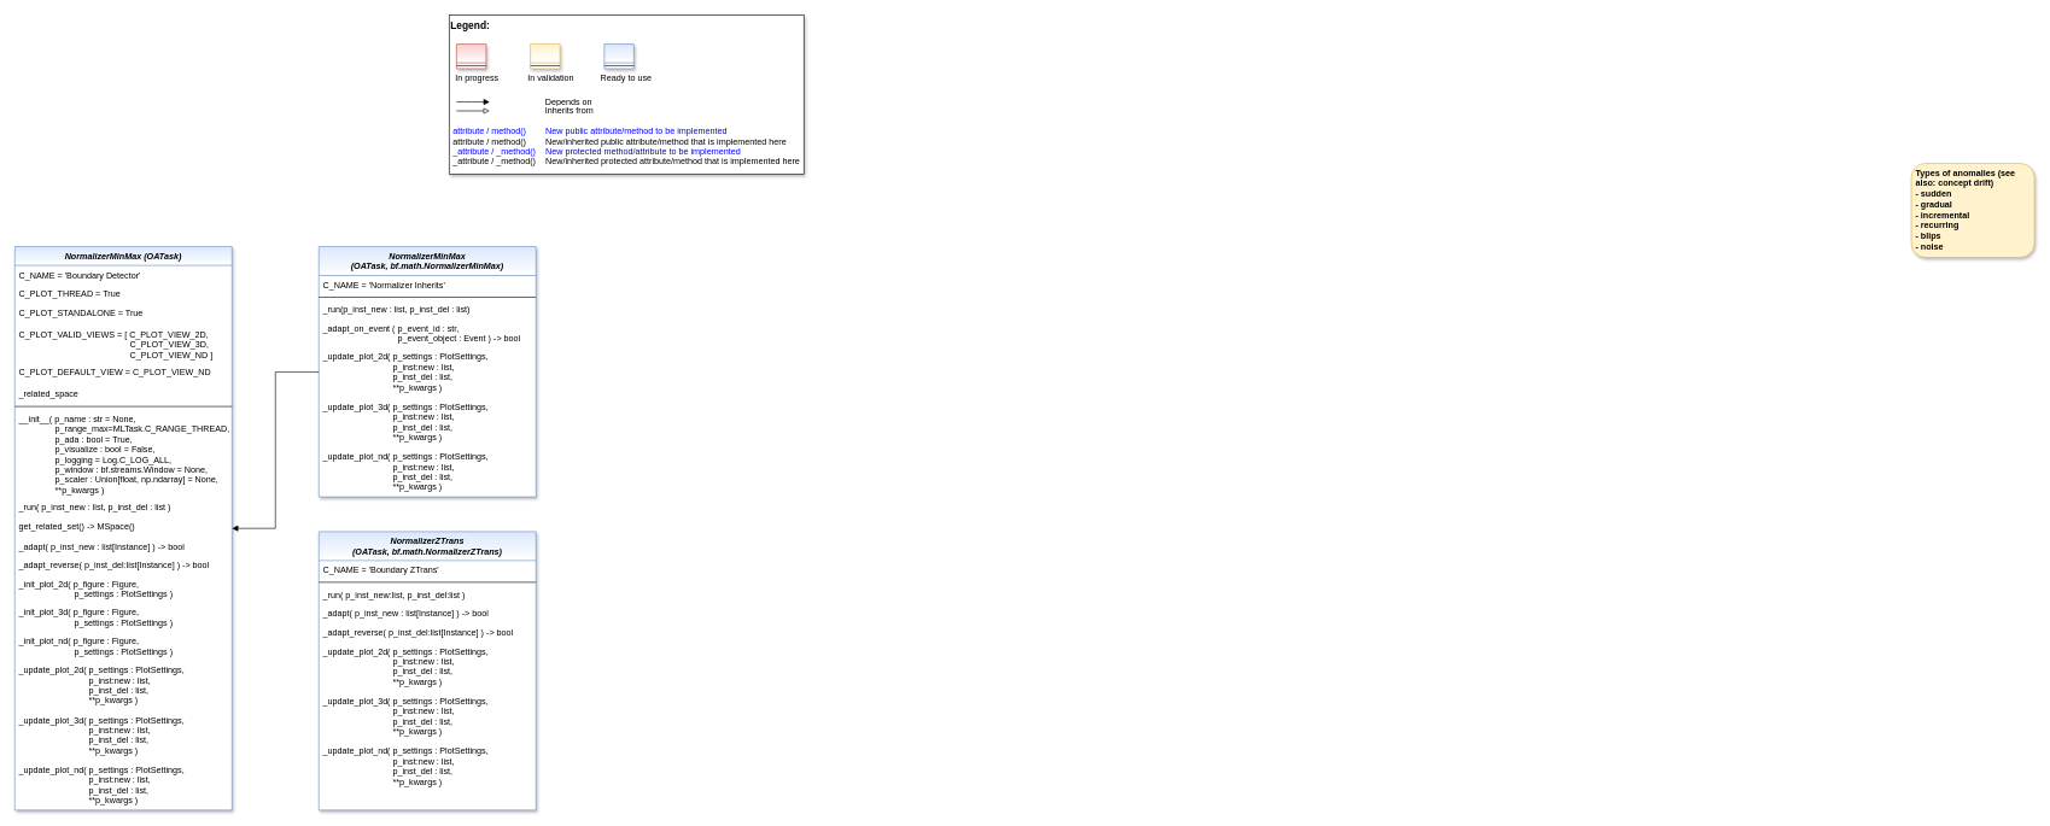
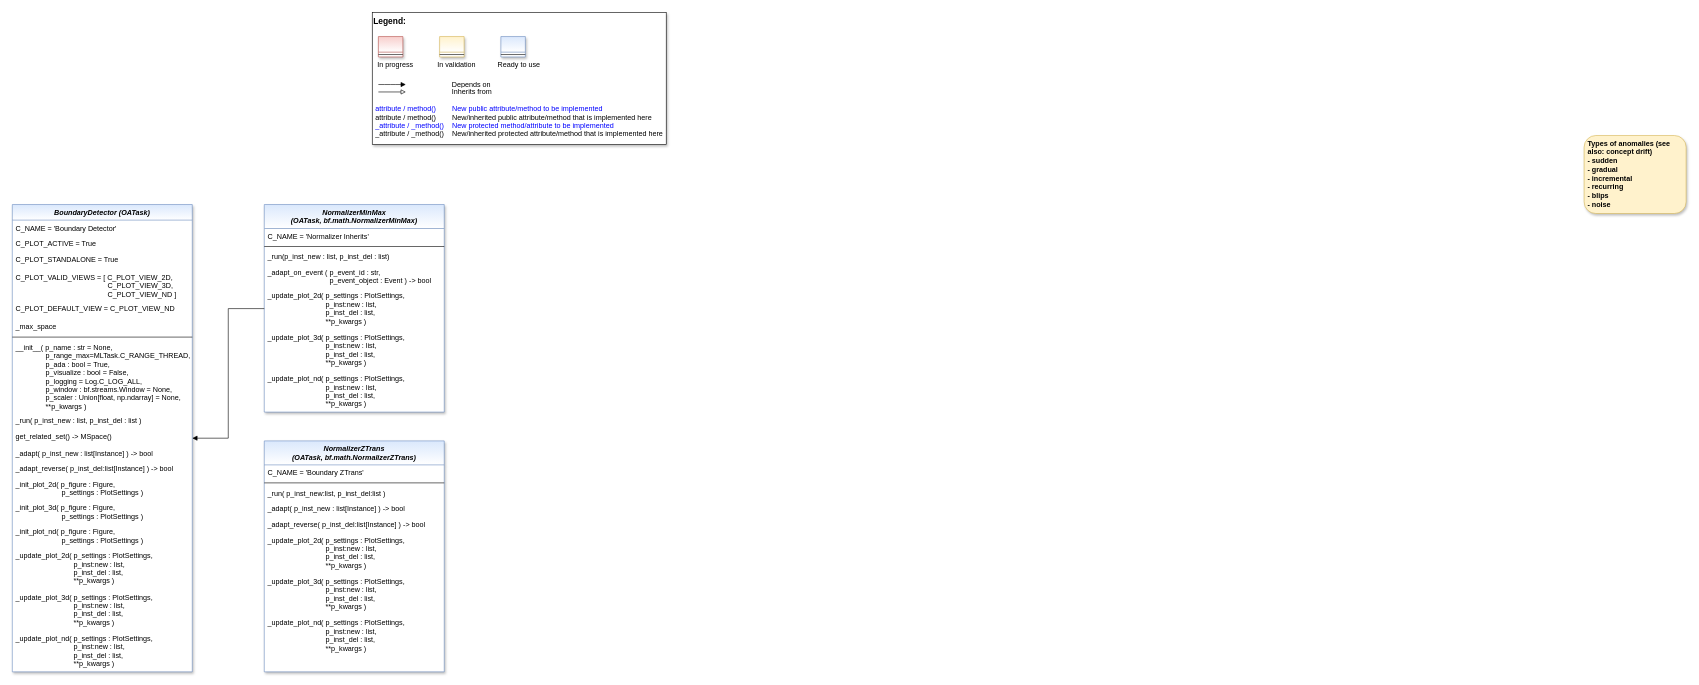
- <mxCell id="12" value="NormalizerMinMax (OATask)" style="swimlane;fontStyle=3;align=center;verticalAlign=top;childLayout=stackLayout;horizontal=1;startSize=26;horizontalStack=0;resizeParent=1;resizeLast=0;collapsible=1;marginBottom=0;rounded=0;shadow=1;strokeWidth=1;fillColor=#dae8fc;strokeColor=#6c8ebf;swimlaneFillColor=#ffffff;gradientColor=#FFFFFF;fontColor=default;" parent="1" vertex="1"><mxGeometry x="20" y="340" width="300" height="779" as="geometry"><mxRectangle x="230" y="140" width="160" height="26" as="alternateBounds" /></mxGeometry></mxCell>
+ <mxCell id="12" value="BoundaryDetector (OATask)" style="swimlane;fontStyle=3;align=center;verticalAlign=top;childLayout=stackLayout;horizontal=1;startSize=26;horizontalStack=0;resizeParent=1;resizeLast=0;collapsible=1;marginBottom=0;rounded=0;shadow=1;strokeWidth=1;fillColor=#dae8fc;strokeColor=#6c8ebf;swimlaneFillColor=#ffffff;gradientColor=#FFFFFF;fontColor=default;" parent="1" vertex="1"><mxGeometry x="20" y="340" width="300" height="779" as="geometry"><mxRectangle x="230" y="140" width="160" height="26" as="alternateBounds" /></mxGeometry></mxCell>
- <mxCell id="14" value="C_PLOT_THREAD = True" style="text;align=left;verticalAlign=top;spacingLeft=4;spacingRight=4;overflow=hidden;rotatable=0;points=[[0,0.5],[1,0.5]];portConstraint=eastwest;fontColor=default;" parent="12" vertex="1"><mxGeometry y="52" width="300" height="26" as="geometry" /></mxCell>
+ <mxCell id="14" value="C_PLOT_ACTIVE = True" style="text;align=left;verticalAlign=top;spacingLeft=4;spacingRight=4;overflow=hidden;rotatable=0;points=[[0,0.5],[1,0.5]];portConstraint=eastwest;fontColor=default;" parent="12" vertex="1"><mxGeometry y="52" width="300" height="26" as="geometry" /></mxCell>
- <mxCell id="18" value="_related_space" style="text;align=left;verticalAlign=top;spacingLeft=4;spacingRight=4;overflow=hidden;rotatable=0;points=[[0,0.5],[1,0.5]];portConstraint=eastwest;fontColor=default;" parent="12" vertex="1"><mxGeometry y="190" width="300" height="27" as="geometry" /></mxCell>
+ <mxCell id="18" value="_max_space" style="text;align=left;verticalAlign=top;spacingLeft=4;spacingRight=4;overflow=hidden;rotatable=0;points=[[0,0.5],[1,0.5]];portConstraint=eastwest;fontColor=default;" parent="12" vertex="1"><mxGeometry y="190" width="300" height="27" as="geometry" /></mxCell>
